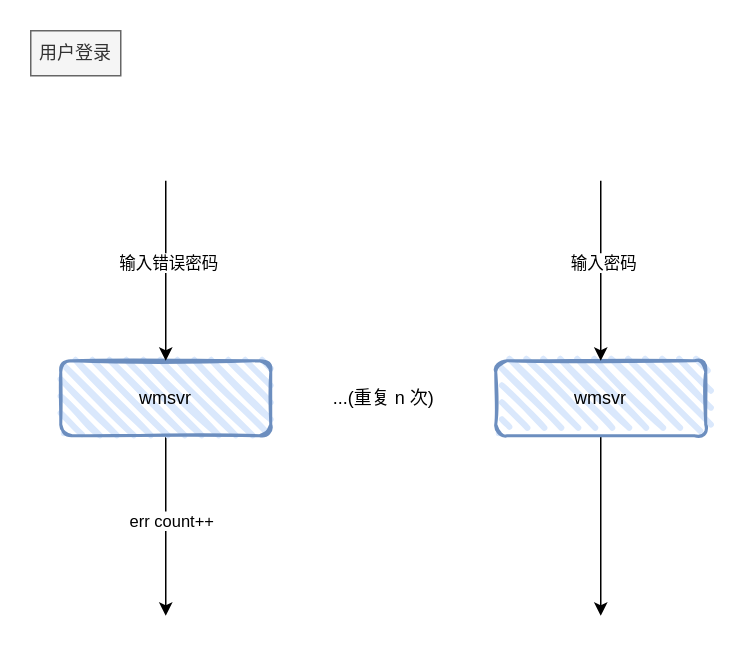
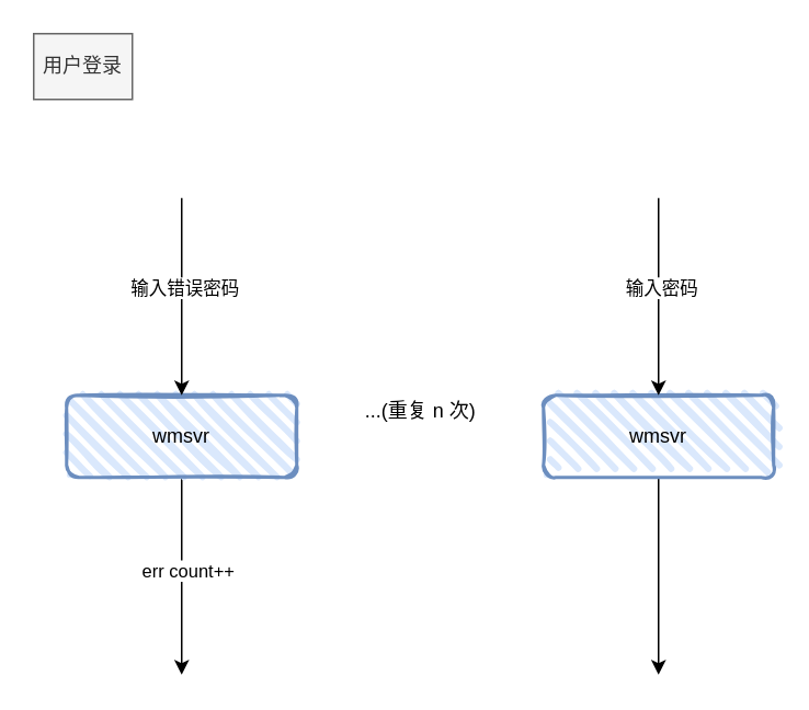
- <mxCell id="8" value="用户登录" style="text;html=1;strokeColor=#666666;fillColor=#f5f5f5;align=center;verticalAlign=middle;whiteSpace=wrap;rounded=0;fontColor=#333333;" vertex="1" parent="1"><mxGeometry x="20" y="20" width="60" height="30" as="geometry" /></mxCell>
+ <mxCell id="8" value="用户登录" style="text;html=1;strokeColor=#666666;fillColor=#f5f5f5;align=center;verticalAlign=middle;whiteSpace=wrap;rounded=0;fontColor=#333333;" vertex="1" parent="1"><mxGeometry x="20" y="20" width="60" height="40" as="geometry" /></mxCell>
- <mxCell id="9" value="...(重复 n 次)" style="text;html=1;align=center;verticalAlign=middle;resizable=0;points=[];autosize=1;strokeColor=none;fillColor=none;" vertex="1" parent="1"><mxGeometry x="210" y="250" width="90" height="30" as="geometry" /></mxCell>
+ <mxCell id="9" value="...(重复 n 次)" style="text;html=1;align=center;verticalAlign=middle;resizable=0;points=[];autosize=1;strokeColor=none;fillColor=none;" vertex="1" parent="1"><mxGeometry x="210" y="235" width="90" height="30" as="geometry" /></mxCell>
